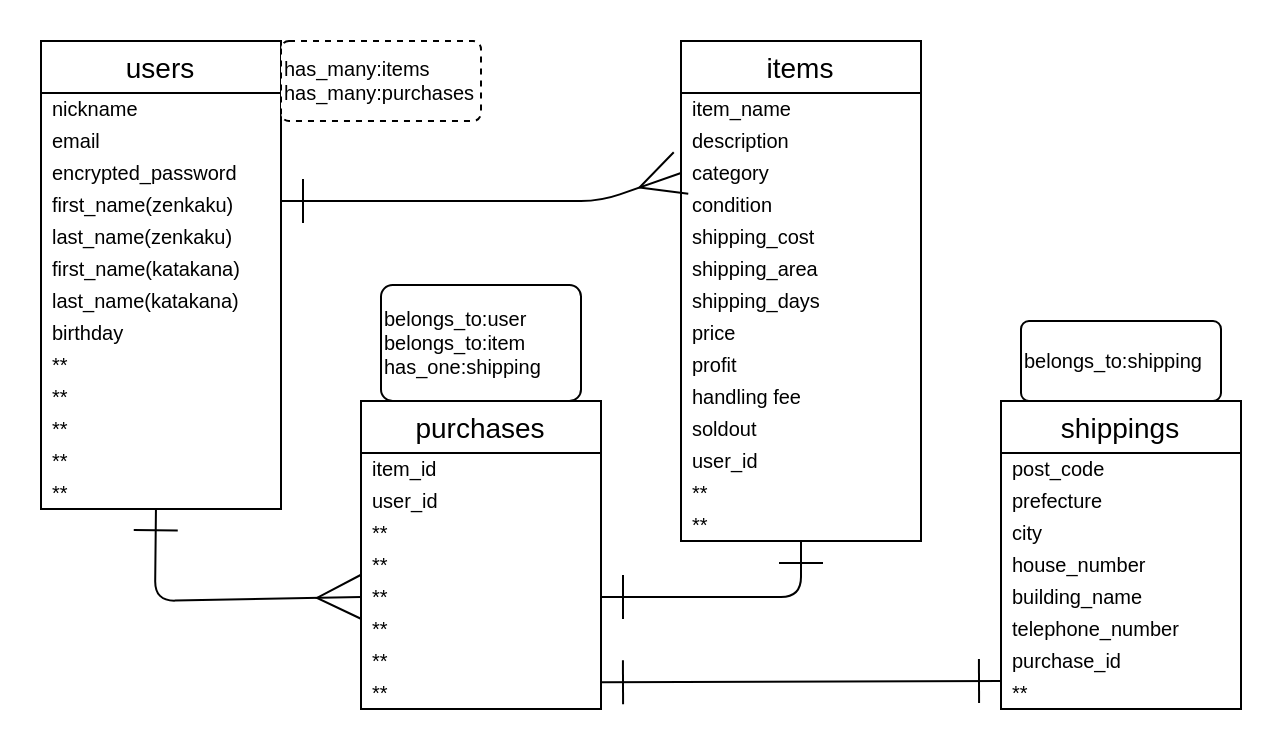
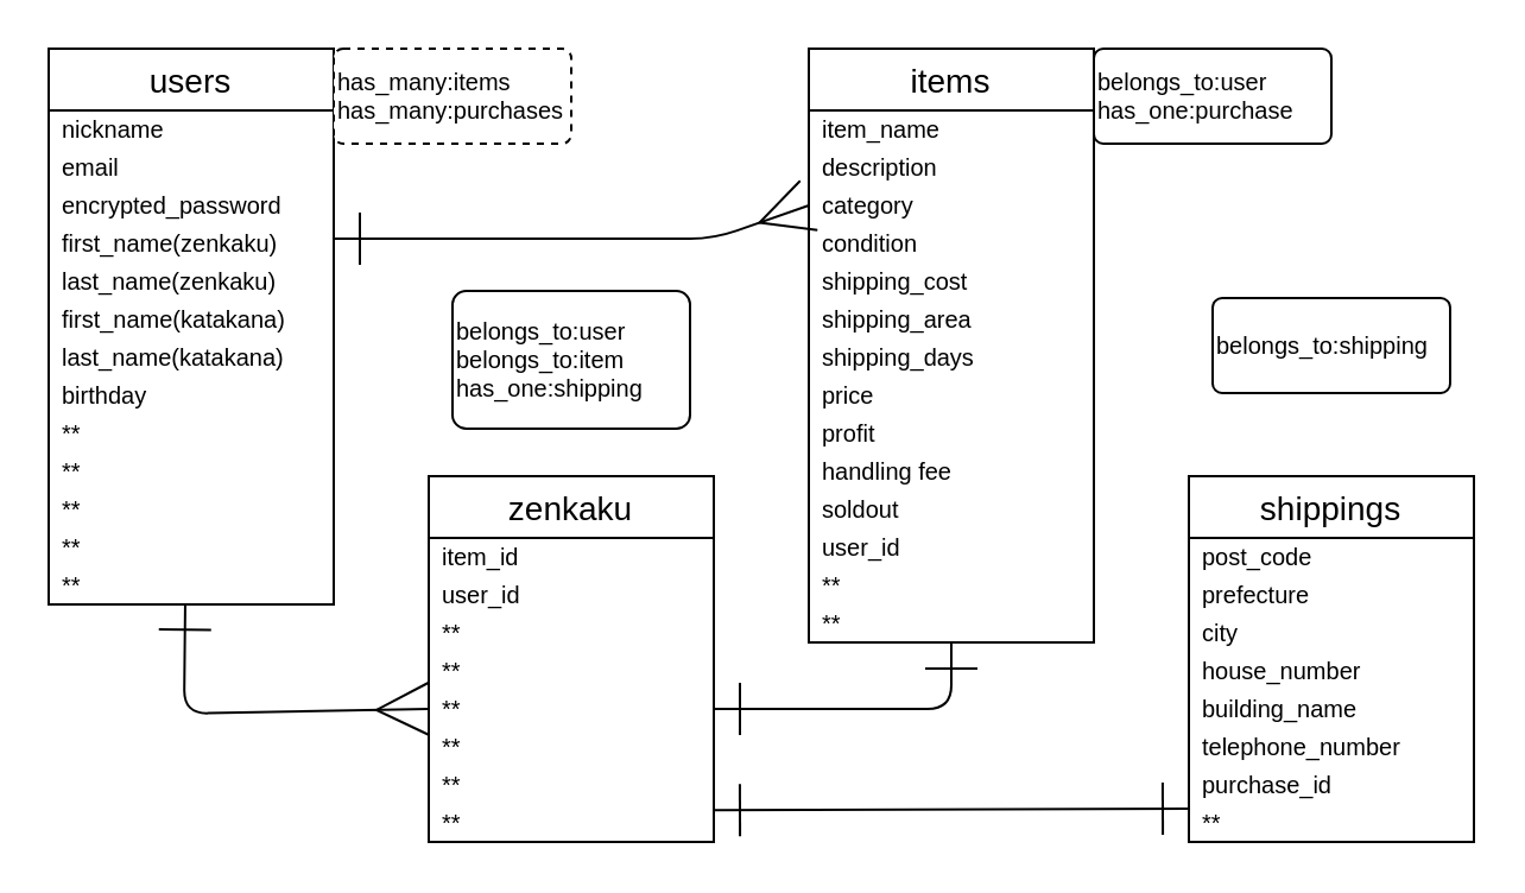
+ <mxCell id="44" value="belongs_to:user&lt;br&gt;has_one:purchase" style="rounded=1;arcSize=10;whiteSpace=wrap;html=1;align=left;fontSize=10;" parent="1" vertex="1"><mxGeometry x="460" y="20" width="100" height="40" as="geometry" /></mxCell>
- <mxCell id="45" value="belongs_to:user&lt;br&gt;belongs_to:item&lt;br&gt;has_one:shipping" style="rounded=1;arcSize=10;whiteSpace=wrap;html=1;align=left;fontSize=10;" parent="1" vertex="1"><mxGeometry x="190" y="142" width="100" height="58" as="geometry" /></mxCell>
+ <mxCell id="45" value="belongs_to:user&lt;br&gt;belongs_to:item&lt;br&gt;has_one:shipping" style="rounded=1;arcSize=10;whiteSpace=wrap;html=1;align=left;fontSize=10;" parent="1" vertex="1"><mxGeometry x="190" y="122" width="100" height="58" as="geometry" /></mxCell>
- <mxCell id="56" value="belongs_to:shipping&lt;br&gt;" style="rounded=1;arcSize=10;whiteSpace=wrap;html=1;align=left;fontSize=10;" parent="1" vertex="1"><mxGeometry x="510" y="160" width="100" height="40" as="geometry" /></mxCell>
+ <mxCell id="56" value="belongs_to:shipping&lt;br&gt;" style="rounded=1;arcSize=10;whiteSpace=wrap;html=1;align=left;fontSize=10;" parent="1" vertex="1"><mxGeometry x="510" y="125" width="100" height="40" as="geometry" /></mxCell>
- <mxCell id="31" value="purchases" style="swimlane;fontStyle=0;childLayout=stackLayout;horizontal=1;startSize=26;horizontalStack=0;resizeParent=1;resizeParentMax=0;resizeLast=0;collapsible=1;marginBottom=0;align=center;fontSize=14;spacing=0;" parent="1" vertex="1"><mxGeometry x="180" y="200" width="120" height="154" as="geometry" /></mxCell>
+ <mxCell id="31" value="zenkaku" style="swimlane;fontStyle=0;childLayout=stackLayout;horizontal=1;startSize=26;horizontalStack=0;resizeParent=1;resizeParentMax=0;resizeLast=0;collapsible=1;marginBottom=0;align=center;fontSize=14;spacing=0;" parent="1" vertex="1"><mxGeometry x="180" y="200" width="120" height="154" as="geometry" /></mxCell>
